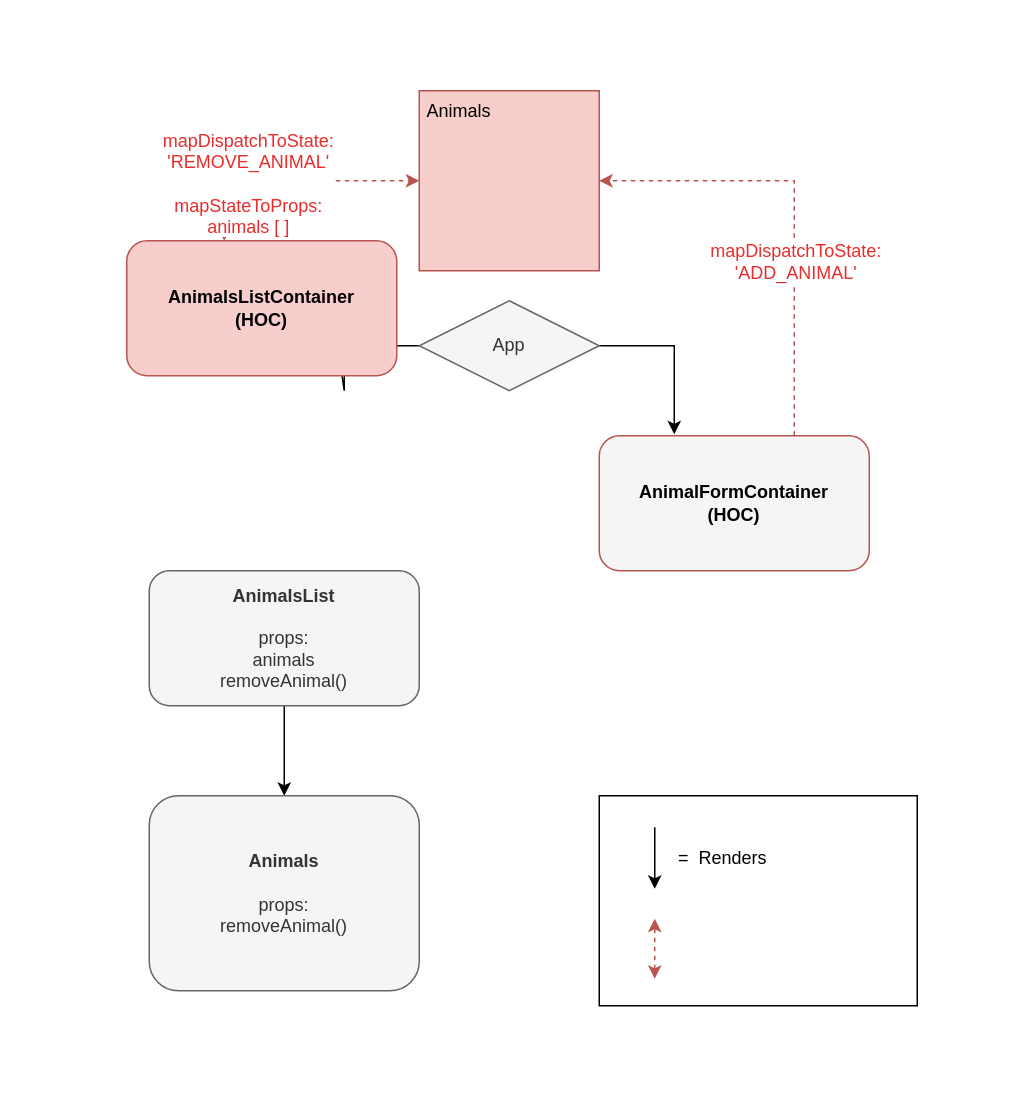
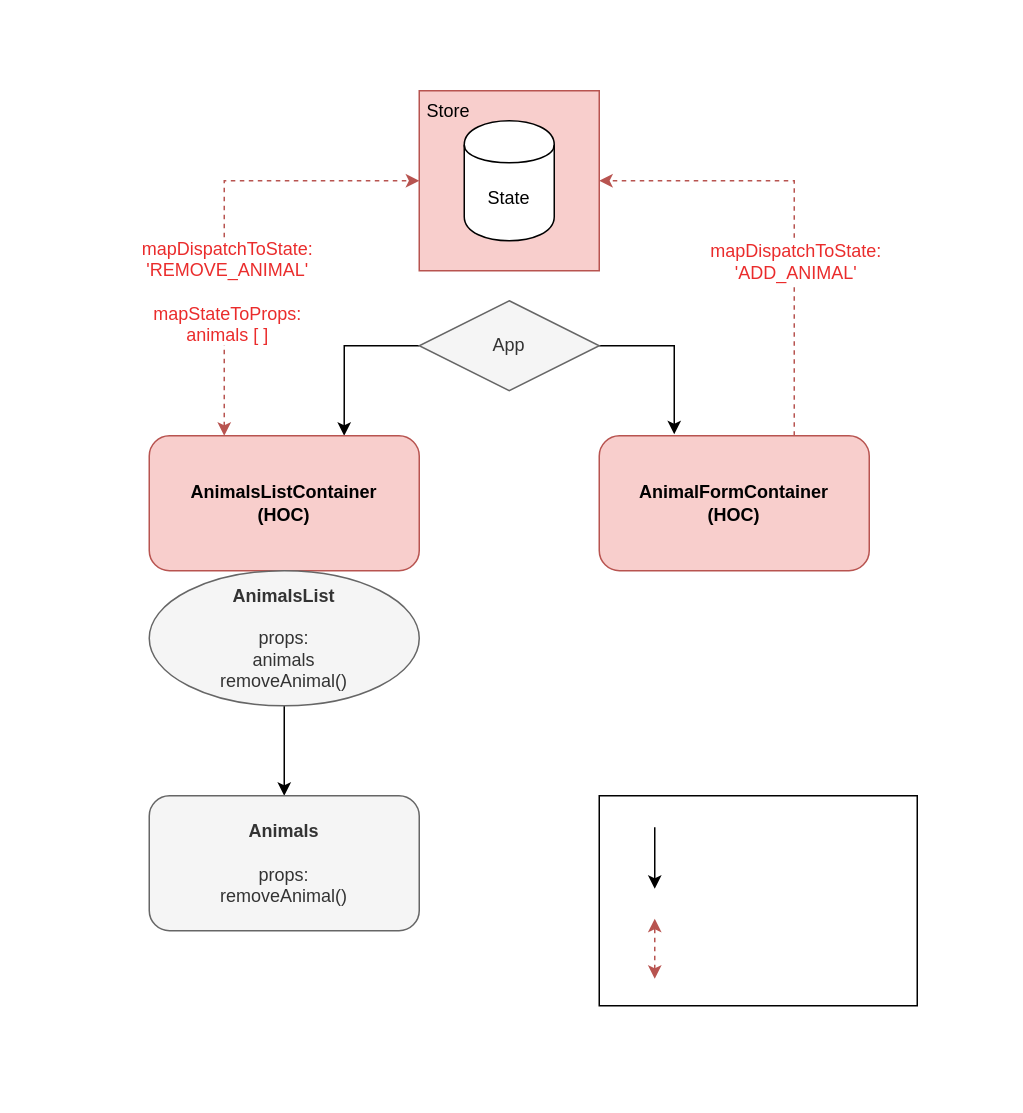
- <mxCell id="4" value="&amp;nbsp;Animals" style="rounded=0;whiteSpace=wrap;html=1;align=left;verticalAlign=top;fillColor=#f8cecc;strokeColor=#b85450;" parent="1" vertex="1"><mxGeometry x="279" y="60" width="120" height="120" as="geometry" /></mxCell>
+ <mxCell id="4" value="&amp;nbsp;Store" style="rounded=0;whiteSpace=wrap;html=1;align=left;verticalAlign=top;fillColor=#f8cecc;strokeColor=#b85450;" parent="1" vertex="1"><mxGeometry x="279" y="60" width="120" height="120" as="geometry" /></mxCell>
+ <mxCell id="14" value="State" style="shape=cylinder;whiteSpace=wrap;html=1;boundedLbl=1;backgroundOutline=1;" parent="1" vertex="1"><mxGeometry x="309" y="80" width="60" height="80" as="geometry" /></mxCell>
- <mxCell id="10" value="&lt;b&gt;AnimalsListContainer&lt;br&gt;(HOC)&lt;br&gt;&lt;/b&gt;" style="rounded=1;whiteSpace=wrap;html=1;fillColor=#f8cecc;strokeColor=#b85450;" parent="1" vertex="1"><mxGeometry x="84" y="160" width="180" height="90" as="geometry" /></mxCell>
+ <mxCell id="10" value="&lt;b&gt;AnimalsListContainer&lt;br&gt;(HOC)&lt;br&gt;&lt;/b&gt;" style="rounded=1;whiteSpace=wrap;html=1;fillColor=#f8cecc;strokeColor=#b85450;" parent="1" vertex="1"><mxGeometry x="99" y="290" width="180" height="90" as="geometry" /></mxCell>
- <mxCell id="13" value="&lt;b&gt;AnimalFormContainer&lt;br&gt;(HOC)&lt;br&gt;&lt;/b&gt;" style="rounded=1;whiteSpace=wrap;html=1;fillColor=#f5f5f5;strokeColor=#b85450;" parent="1" vertex="1"><mxGeometry x="399" y="290" width="180" height="90" as="geometry" /></mxCell>
+ <mxCell id="13" value="&lt;b&gt;AnimalFormContainer&lt;br&gt;(HOC)&lt;br&gt;&lt;/b&gt;" style="rounded=1;whiteSpace=wrap;html=1;fillColor=#f8cecc;strokeColor=#b85450;" parent="1" vertex="1"><mxGeometry x="399" y="290" width="180" height="90" as="geometry" /></mxCell>
- <mxCell id="16" value="&lt;b&gt;AnimalsList&lt;/b&gt;&lt;br&gt;&lt;br&gt;props: &lt;br&gt;animals&lt;br&gt;removeAnimal()&lt;br&gt;" style="rounded=1;whiteSpace=wrap;html=1;fillColor=#f5f5f5;strokeColor=#666666;fontColor=#333333;" parent="1" vertex="1"><mxGeometry x="99" y="380" width="180" height="90" as="geometry" /></mxCell>
+ <mxCell id="16" value="&lt;b&gt;AnimalsList&lt;/b&gt;&lt;br&gt;&lt;br&gt;props: &lt;br&gt;animals&lt;br&gt;removeAnimal()&lt;br&gt;" style="ellipse;whiteSpace=wrap;html=1;fillColor=#f5f5f5;strokeColor=#666666;fontColor=#333333;" parent="1" vertex="1"><mxGeometry x="99" y="380" width="180" height="90" as="geometry" /></mxCell>
- <mxCell id="20" value="=&amp;nbsp; Renders" style="text;html=1;resizable=0;points=[];autosize=1;align=left;verticalAlign=top;spacingTop=-4;" parent="1" vertex="1"><mxGeometry x="450" y="562" width="70" height="20" as="geometry" /></mxCell>
- <mxCell id="17" value="&lt;b&gt;Animals&lt;/b&gt;&lt;br&gt;&lt;br&gt;props:&lt;br&gt;removeAnimal()&lt;br&gt;" style="rounded=1;whiteSpace=wrap;html=1;fillColor=#f5f5f5;strokeColor=#666666;fontColor=#333333;" parent="1" vertex="1"><mxGeometry x="99" y="530" width="180" height="130" as="geometry" /></mxCell>
+ <mxCell id="17" value="&lt;b&gt;Animals&lt;/b&gt;&lt;br&gt;&lt;br&gt;props:&lt;br&gt;removeAnimal()&lt;br&gt;" style="rounded=1;whiteSpace=wrap;html=1;fillColor=#f5f5f5;strokeColor=#666666;fontColor=#333333;" parent="1" vertex="1"><mxGeometry x="99" y="530" width="180" height="90" as="geometry" /></mxCell>
